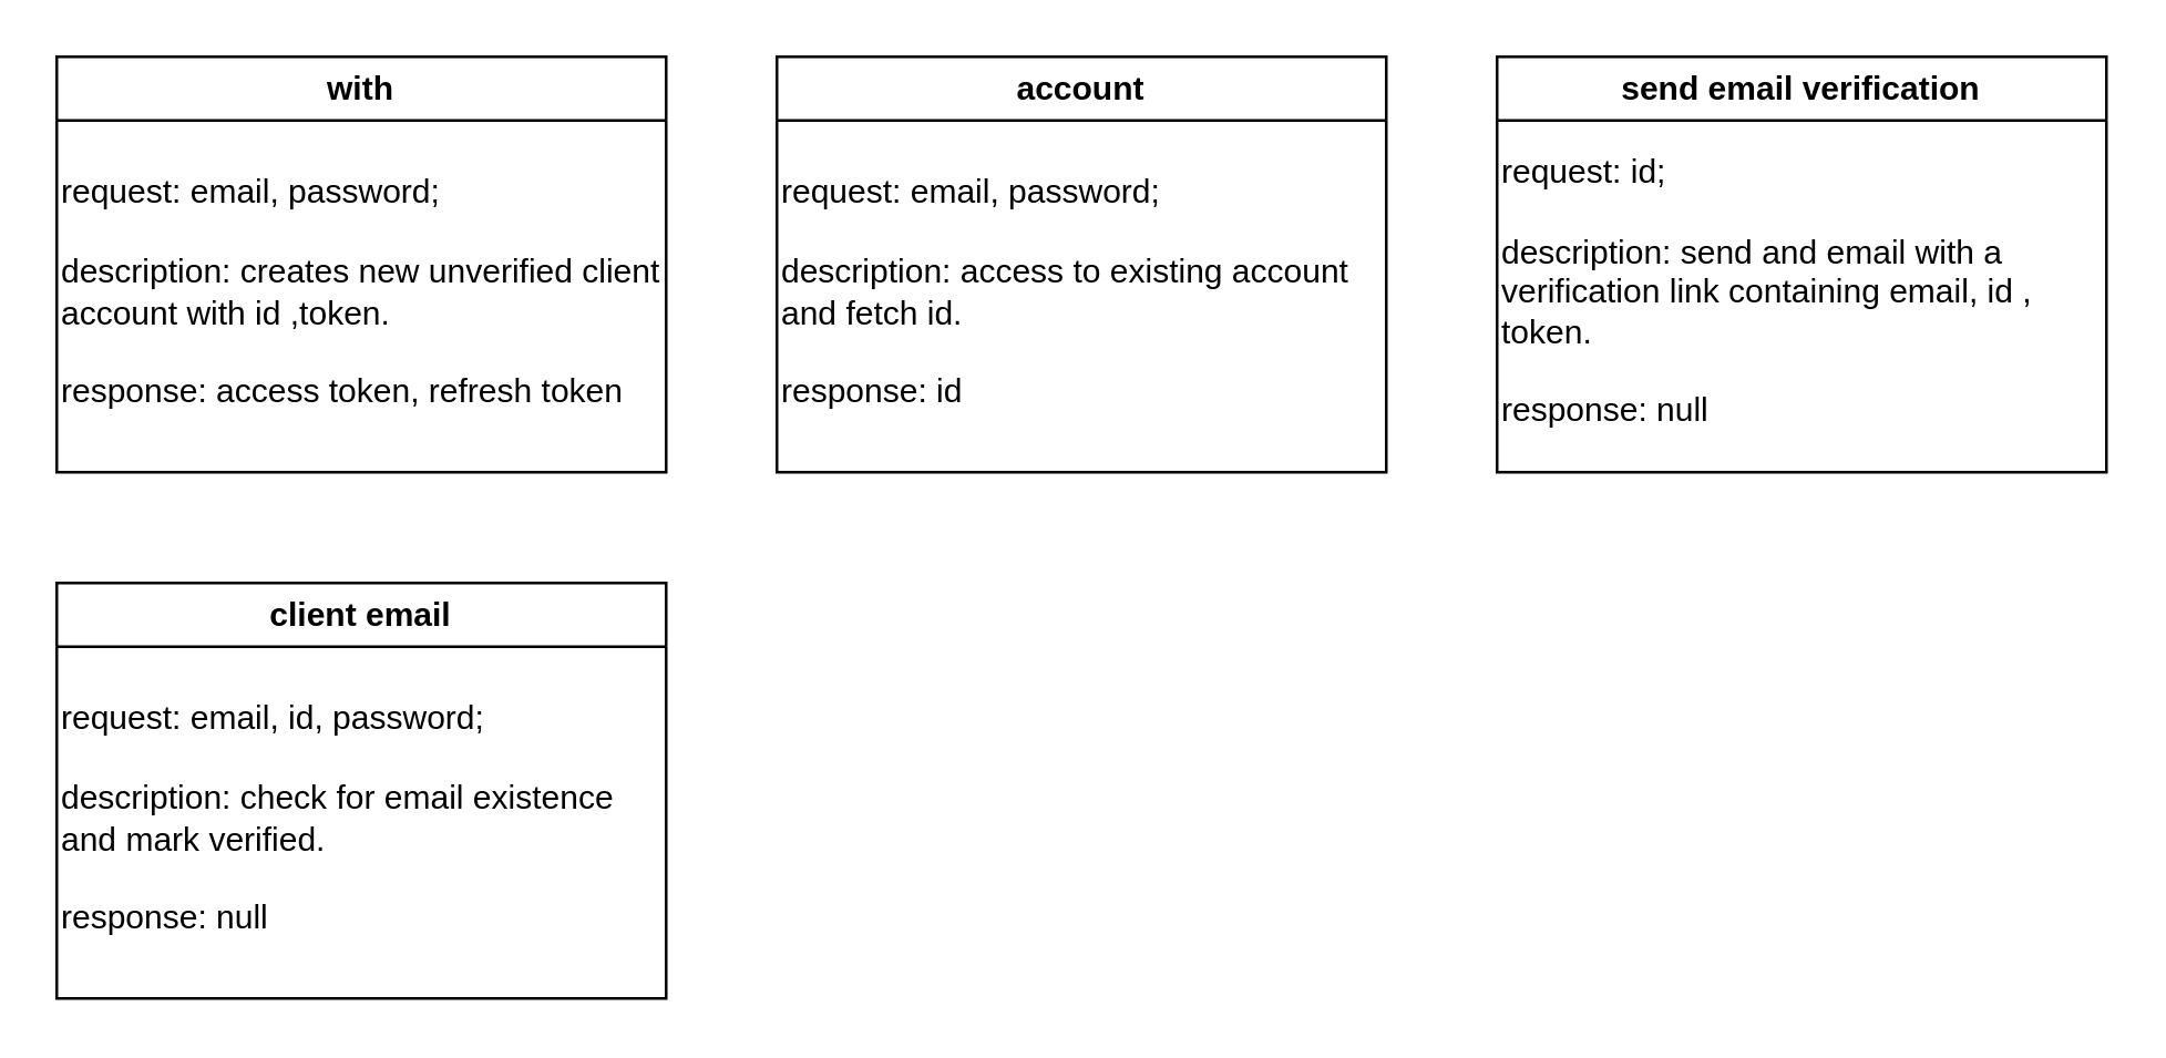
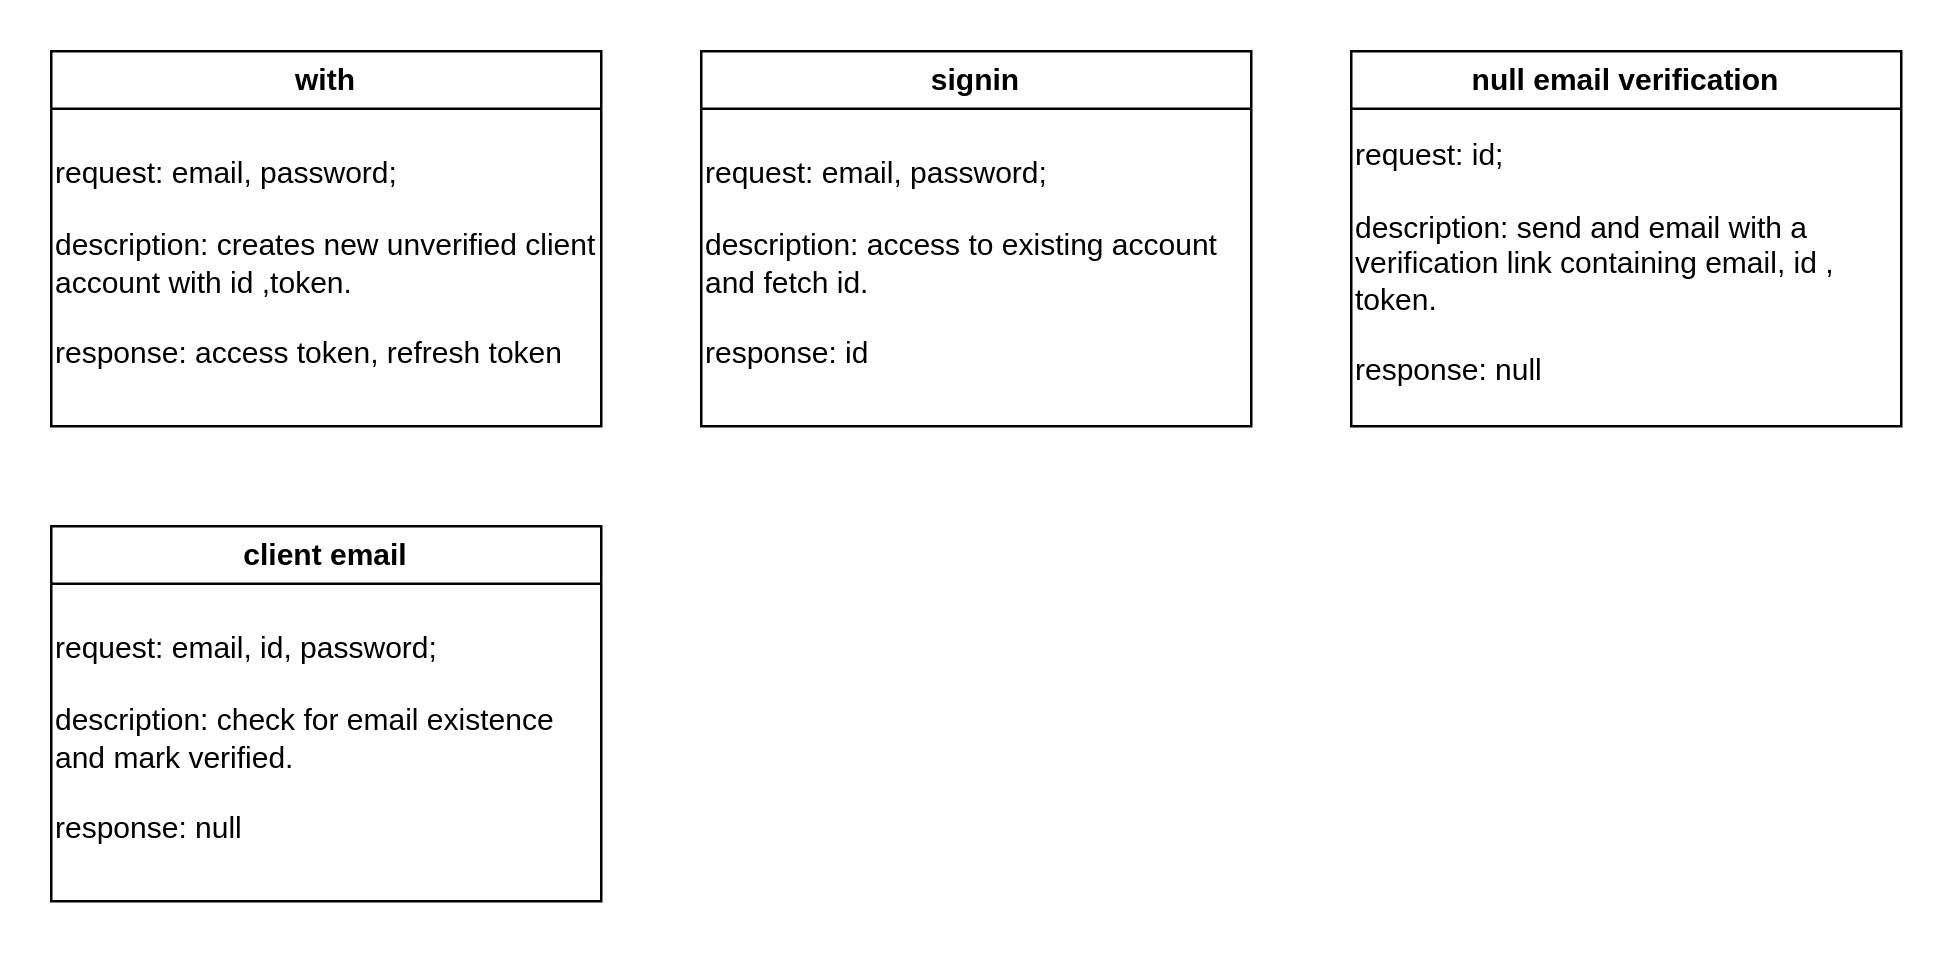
- <mxCell id="4" value="account" style="swimlane;whiteSpace=wrap;html=1;startSize=23;" parent="1" vertex="1"><mxGeometry x="280" y="20" width="220" height="150" as="geometry"><mxRectangle x="60" y="50" width="140" height="30" as="alternateBounds" /></mxGeometry></mxCell>
+ <mxCell id="4" value="signin" style="swimlane;whiteSpace=wrap;html=1;startSize=23;" parent="1" vertex="1"><mxGeometry x="280" y="20" width="220" height="150" as="geometry"><mxRectangle x="60" y="50" width="140" height="30" as="alternateBounds" /></mxGeometry></mxCell>
- <mxCell id="6" value="send email verification" style="swimlane;whiteSpace=wrap;html=1;startSize=23;" parent="1" vertex="1"><mxGeometry x="540" y="20" width="220" height="150" as="geometry"><mxRectangle x="60" y="50" width="140" height="30" as="alternateBounds" /></mxGeometry></mxCell>
+ <mxCell id="6" value="null email verification" style="swimlane;whiteSpace=wrap;html=1;startSize=23;" parent="1" vertex="1"><mxGeometry x="540" y="20" width="220" height="150" as="geometry"><mxRectangle x="60" y="50" width="140" height="30" as="alternateBounds" /></mxGeometry></mxCell>
